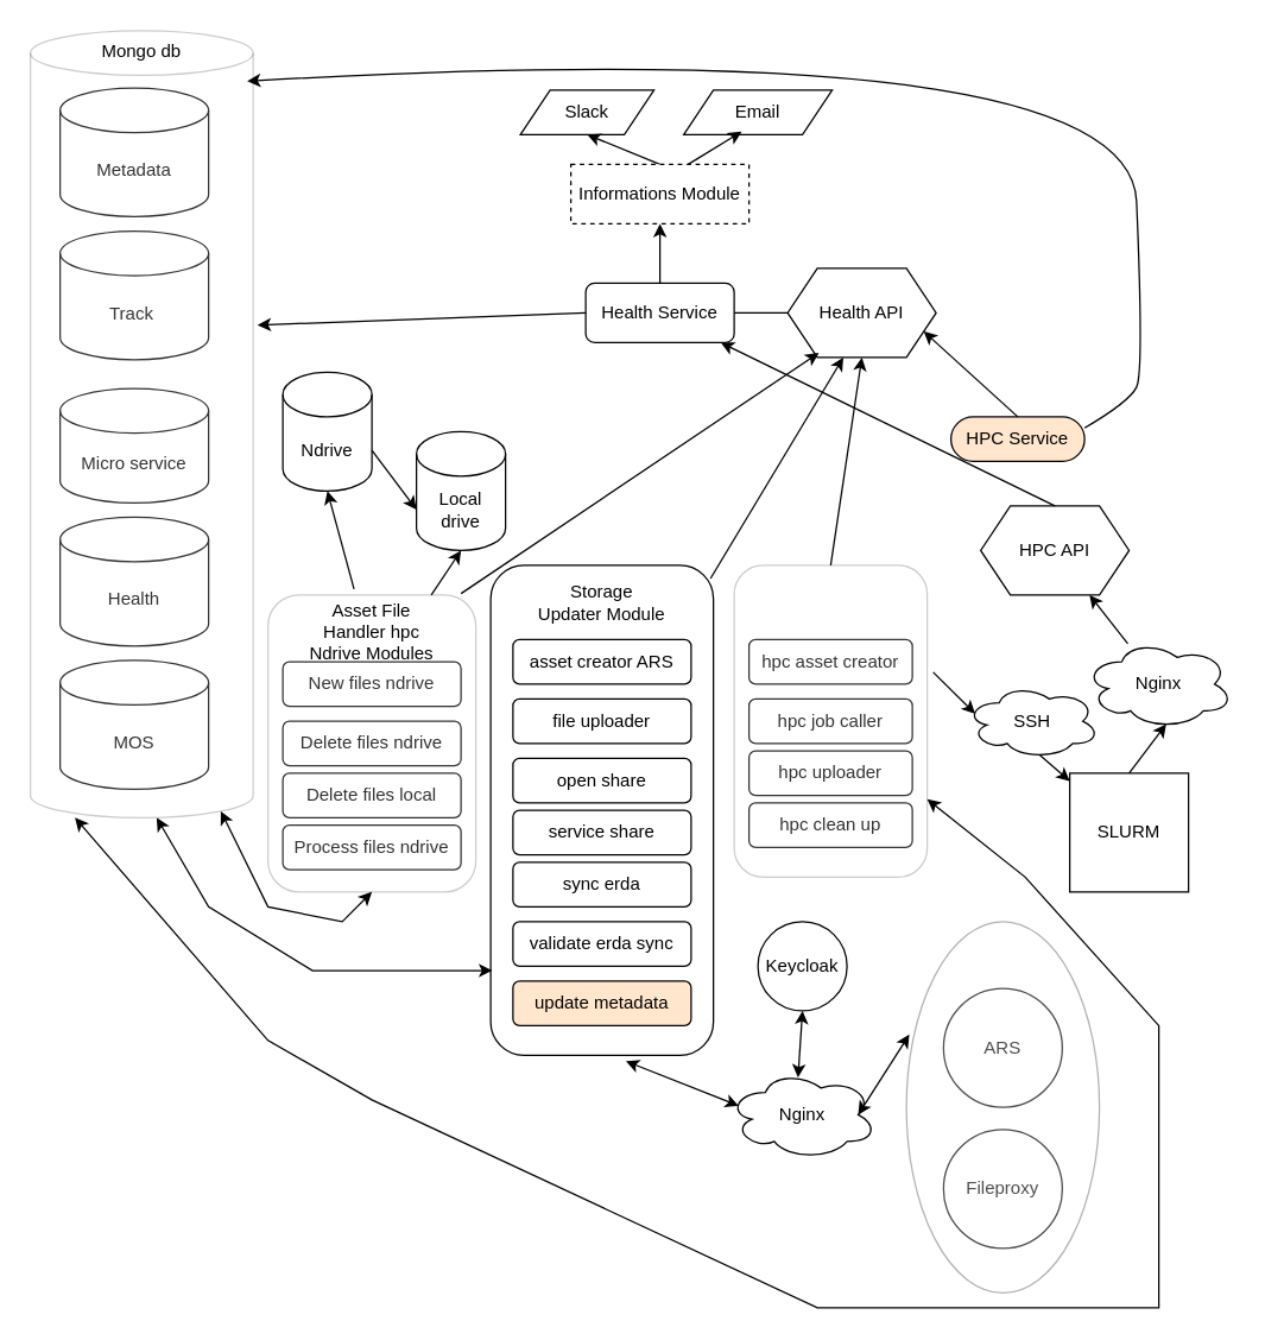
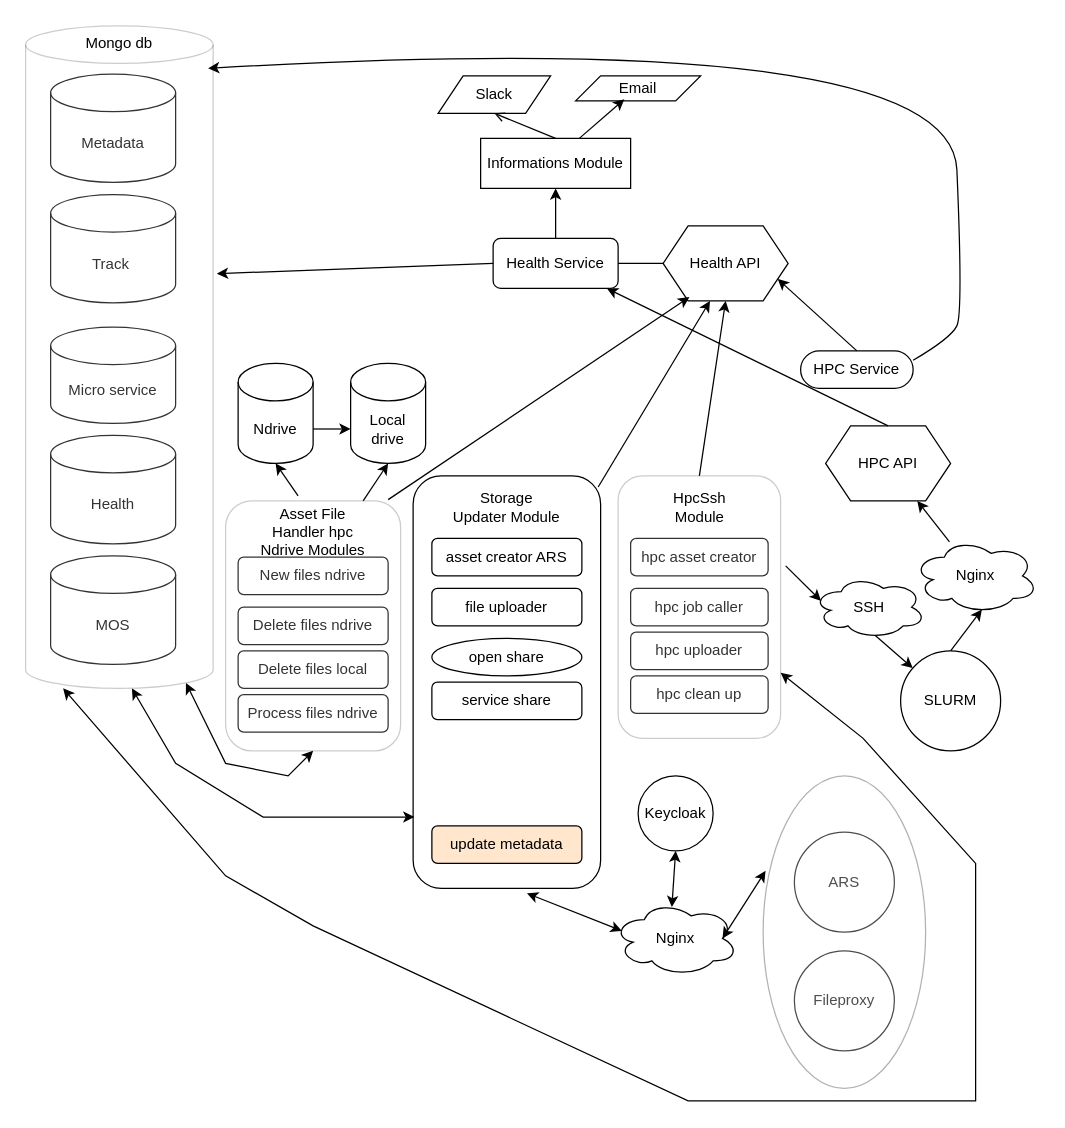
- <mxCell id="21" value="Email" style="shape=parallelogram;perimeter=parallelogramPerimeter;whiteSpace=wrap;html=1;fixedSize=1;" vertex="1" parent="1"><mxGeometry x="460" y="60" width="100" height="30" as="geometry" /></mxCell>
+ <mxCell id="21" value="Email" style="shape=parallelogram;perimeter=parallelogramPerimeter;whiteSpace=wrap;html=1;fixedSize=1;" vertex="1" parent="1"><mxGeometry x="460" y="60" width="100" height="20" as="geometry" /></mxCell>
- <mxCell id="31" value="" style="endArrow=classic;html=1;rounded=0;exitX=0.5;exitY=0;exitDx=0;exitDy=0;entryX=0.5;entryY=1;entryDx=0;entryDy=0;" edge="1" parent="1" source="34" target="22"><mxGeometry width="50" height="50" relative="1" as="geometry"><mxPoint x="410" y="490" as="sourcePoint" /><mxPoint x="460" y="440" as="targetPoint" /></mxGeometry></mxCell>
+ <mxCell id="31" value="" style="endArrow=open;html=1;rounded=0;exitX=0.5;exitY=0;exitDx=0;exitDy=0;entryX=0.5;entryY=1;entryDx=0;entryDy=0;" edge="1" parent="1" source="34" target="22"><mxGeometry width="50" height="50" relative="1" as="geometry"><mxPoint x="410" y="490" as="sourcePoint" /><mxPoint x="460" y="440" as="targetPoint" /></mxGeometry></mxCell>
- <mxCell id="34" value="Informations Module" style="rounded=0;whiteSpace=wrap;html=1;dashed=1;" vertex="1" parent="1"><mxGeometry x="384" y="110" width="120" height="40" as="geometry" /></mxCell>
+ <mxCell id="34" value="Informations Module" style="rounded=0;whiteSpace=wrap;html=1;" vertex="1" parent="1"><mxGeometry x="384" y="110" width="120" height="40" as="geometry" /></mxCell>
- <mxCell id="2" value="Ndrive" style="shape=cylinder3;whiteSpace=wrap;html=1;boundedLbl=1;backgroundOutline=1;size=15;" vertex="1" parent="1"><mxGeometry x="190" y="250" width="60" height="80" as="geometry" /></mxCell>
+ <mxCell id="2" value="Ndrive" style="shape=cylinder3;whiteSpace=wrap;html=1;boundedLbl=1;backgroundOutline=1;size=15;" vertex="1" parent="1"><mxGeometry x="190" y="290" width="60" height="80" as="geometry" /></mxCell>
- <mxCell id="26" value="HPC Service" style="rounded=1;whiteSpace=wrap;html=1;arcSize=50;fillColor=#ffe6cc;" vertex="1" parent="1"><mxGeometry x="640" y="280" width="90" height="30" as="geometry" /></mxCell>
+ <mxCell id="26" value="HPC Service" style="rounded=1;whiteSpace=wrap;html=1;arcSize=50;" vertex="1" parent="1"><mxGeometry x="640" y="280" width="90" height="30" as="geometry" /></mxCell>
+ <mxCell id="44" value="HpcSsh Module" style="text;html=1;align=center;verticalAlign=middle;whiteSpace=wrap;rounded=0;" vertex="1" parent="38"><mxGeometry x="22.5" y="10" width="85" height="30" as="geometry" /></mxCell>
- <mxCell id="57" value="open share" style="rounded=1;whiteSpace=wrap;html=1;" vertex="1" parent="50"><mxGeometry x="15" y="130" width="120" height="30" as="geometry" /></mxCell>
+ <mxCell id="57" value="open share" style="ellipse;whiteSpace=wrap;html=1;" vertex="1" parent="50"><mxGeometry x="15" y="130" width="120" height="30" as="geometry" /></mxCell>
- <mxCell id="15" value="SLURM" style="whiteSpace=wrap;html=1;aspect=fixed;rounded=0;" vertex="1" parent="1"><mxGeometry x="720" y="520" width="80" height="80" as="geometry" /></mxCell>
+ <mxCell id="15" value="SLURM" style="ellipse;whiteSpace=wrap;html=1;aspect=fixed;" vertex="1" parent="1"><mxGeometry x="720" y="520" width="80" height="80" as="geometry" /></mxCell>
- <mxCell id="55" value="sync erda" style="rounded=1;whiteSpace=wrap;html=1;" vertex="1" parent="50"><mxGeometry x="15" y="200" width="120" height="30" as="geometry" /></mxCell>
- <mxCell id="54" value="validate erda sync" style="rounded=1;whiteSpace=wrap;html=1;" vertex="1" parent="50"><mxGeometry x="15" y="240" width="120" height="30" as="geometry" /></mxCell>
